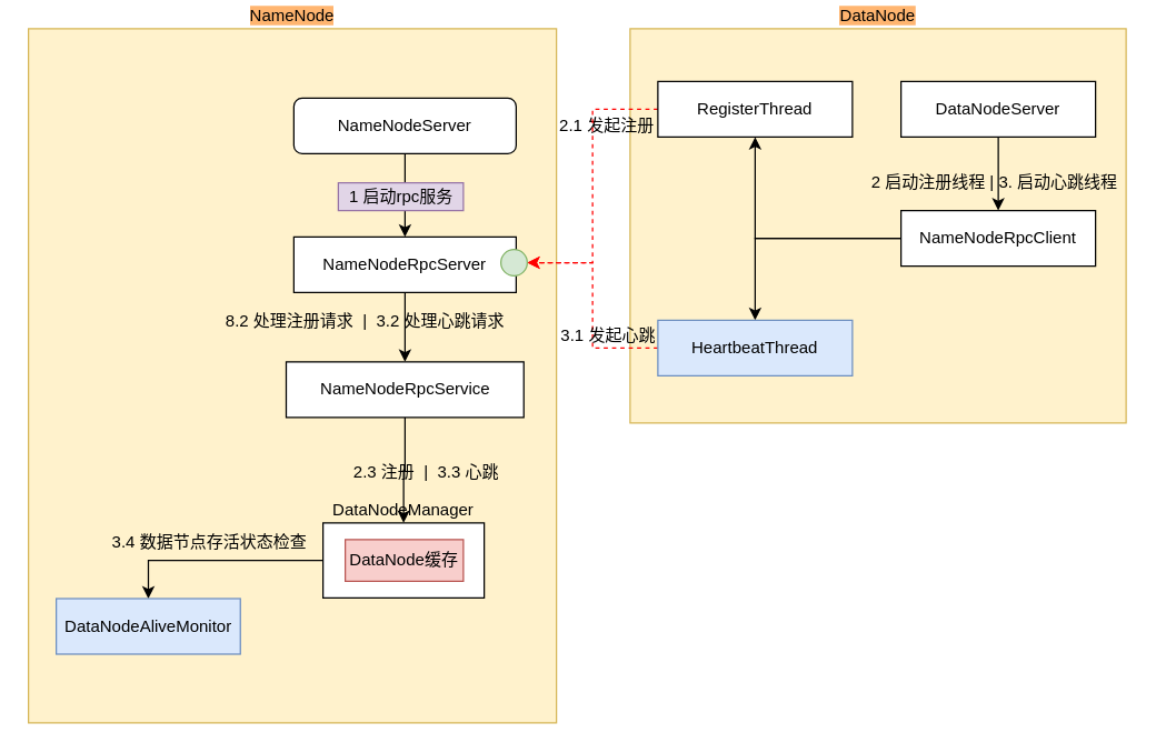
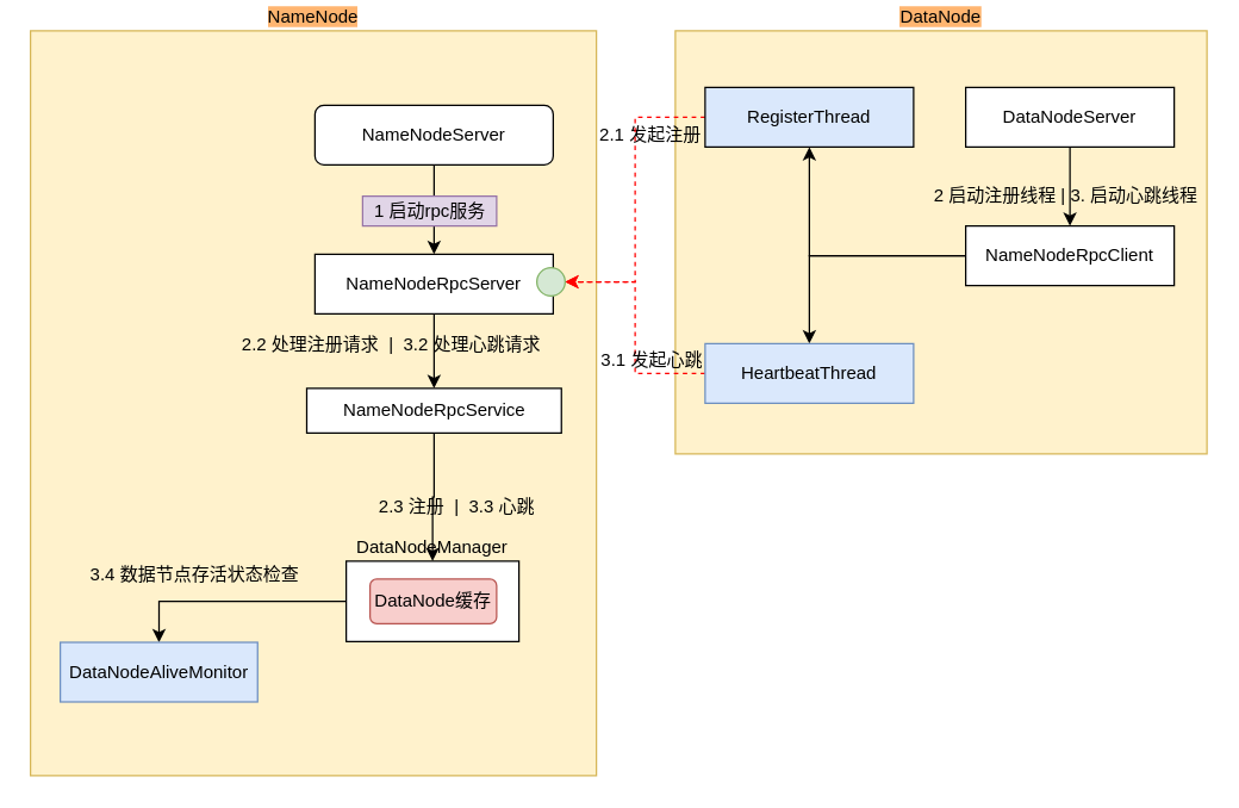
- <mxCell id="23" value="&lt;div style=&quot;text-align: center&quot;&gt;&lt;span style=&quot;text-align: left&quot;&gt;RegisterThread&lt;/span&gt;&lt;/div&gt;" style="rounded=0;whiteSpace=wrap;html=1;labelPosition=center;verticalLabelPosition=middle;align=center;verticalAlign=middle;" parent="1" vertex="1"><mxGeometry x="473" y="58" width="140" height="40" as="geometry" /></mxCell>
+ <mxCell id="23" value="&lt;div style=&quot;text-align: center&quot;&gt;&lt;span style=&quot;text-align: left&quot;&gt;RegisterThread&lt;/span&gt;&lt;/div&gt;" style="rounded=0;whiteSpace=wrap;html=1;labelPosition=center;verticalLabelPosition=middle;align=center;verticalAlign=middle;fillColor=#dae8fc;" parent="1" vertex="1"><mxGeometry x="473" y="58" width="140" height="40" as="geometry" /></mxCell>
- <mxCell id="30" value="8.2 处理注册请求&amp;nbsp; |&amp;nbsp; 3.2 处理心跳请求" style="text;html=1;align=center;verticalAlign=middle;resizable=0;points=[];autosize=1;strokeColor=none;fillColor=none;" vertex="1" parent="1"><mxGeometry x="152" y="221" width="220" height="20" as="geometry" /></mxCell>
+ <mxCell id="30" value="2.2 处理注册请求&amp;nbsp; |&amp;nbsp; 3.2 处理心跳请求" style="text;html=1;align=center;verticalAlign=middle;resizable=0;points=[];autosize=1;strokeColor=none;fillColor=none;" vertex="1" parent="1"><mxGeometry x="152" y="221" width="220" height="20" as="geometry" /></mxCell>
- <mxCell id="13" value="&lt;span style=&quot;text-align: left&quot;&gt;NameNodeRpcService&lt;br&gt;&lt;/span&gt;" style="rounded=0;whiteSpace=wrap;html=1;labelPosition=center;verticalLabelPosition=middle;align=center;verticalAlign=middle;" parent="1" vertex="1"><mxGeometry x="205.5" y="260" width="171" height="40" as="geometry" /></mxCell>
+ <mxCell id="13" value="&lt;span style=&quot;text-align: left&quot;&gt;NameNodeRpcService&lt;br&gt;&lt;/span&gt;" style="rounded=0;whiteSpace=wrap;html=1;labelPosition=center;verticalLabelPosition=middle;align=center;verticalAlign=middle;" parent="1" vertex="1"><mxGeometry x="205.5" y="260" width="171" height="30" as="geometry" /></mxCell>
- <mxCell id="21" value="3.4 数据节点存活状态检查" style="text;html=1;align=center;verticalAlign=middle;resizable=0;points=[];autosize=1;strokeColor=none;fillColor=none;" parent="1" vertex="1"><mxGeometry x="69.5" y="380" width="160" height="20" as="geometry" /></mxCell>
+ <mxCell id="21" value="3.4 数据节点存活状态检查" style="text;html=1;align=center;verticalAlign=middle;resizable=0;points=[];autosize=1;strokeColor=none;fillColor=none;" parent="1" vertex="1"><mxGeometry x="49.5" y="375" width="160" height="20" as="geometry" /></mxCell>
- <mxCell id="14" value="&lt;span style=&quot;text-align: left&quot;&gt;DataNode缓存&lt;br&gt;&lt;/span&gt;" style="rounded=0;whiteSpace=wrap;html=1;labelPosition=center;verticalLabelPosition=middle;align=center;verticalAlign=middle;fillColor=#f8cecc;strokeColor=#b85450;" parent="1" vertex="1"><mxGeometry x="248" y="388" width="85" height="30" as="geometry" /></mxCell>
+ <mxCell id="14" value="&lt;span style=&quot;text-align: left&quot;&gt;DataNode缓存&lt;br&gt;&lt;/span&gt;" style="whiteSpace=wrap;html=1;labelPosition=center;verticalLabelPosition=middle;align=center;verticalAlign=middle;fillColor=#f8cecc;strokeColor=#b85450;rounded=1;" parent="1" vertex="1"><mxGeometry x="248" y="388" width="85" height="30" as="geometry" /></mxCell>
